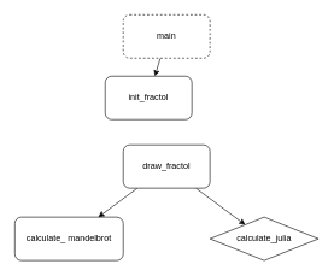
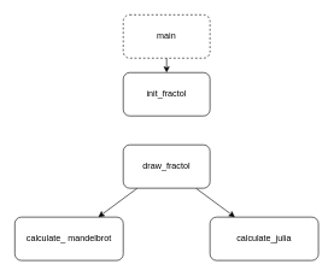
- <mxCell id="9" value="init_fractol" style="rounded=1;whiteSpace=wrap;html=1;" vertex="1" parent="1"><mxGeometry x="145" y="105" width="120" height="60" as="geometry" /></mxCell>
+ <mxCell id="9" value="init_fractol" style="rounded=1;whiteSpace=wrap;html=1;" vertex="1" parent="1"><mxGeometry x="170" y="100" width="120" height="60" as="geometry" /></mxCell>
- <mxCell id="2" value="calculate_julia" style="rhombus;whiteSpace=wrap;html=1;" vertex="1" parent="1"><mxGeometry x="290" y="300" width="150" height="60" as="geometry" /></mxCell>
+ <mxCell id="2" value="calculate_julia" style="rounded=1;whiteSpace=wrap;html=1;" vertex="1" parent="1"><mxGeometry x="290" y="300" width="150" height="60" as="geometry" /></mxCell>
